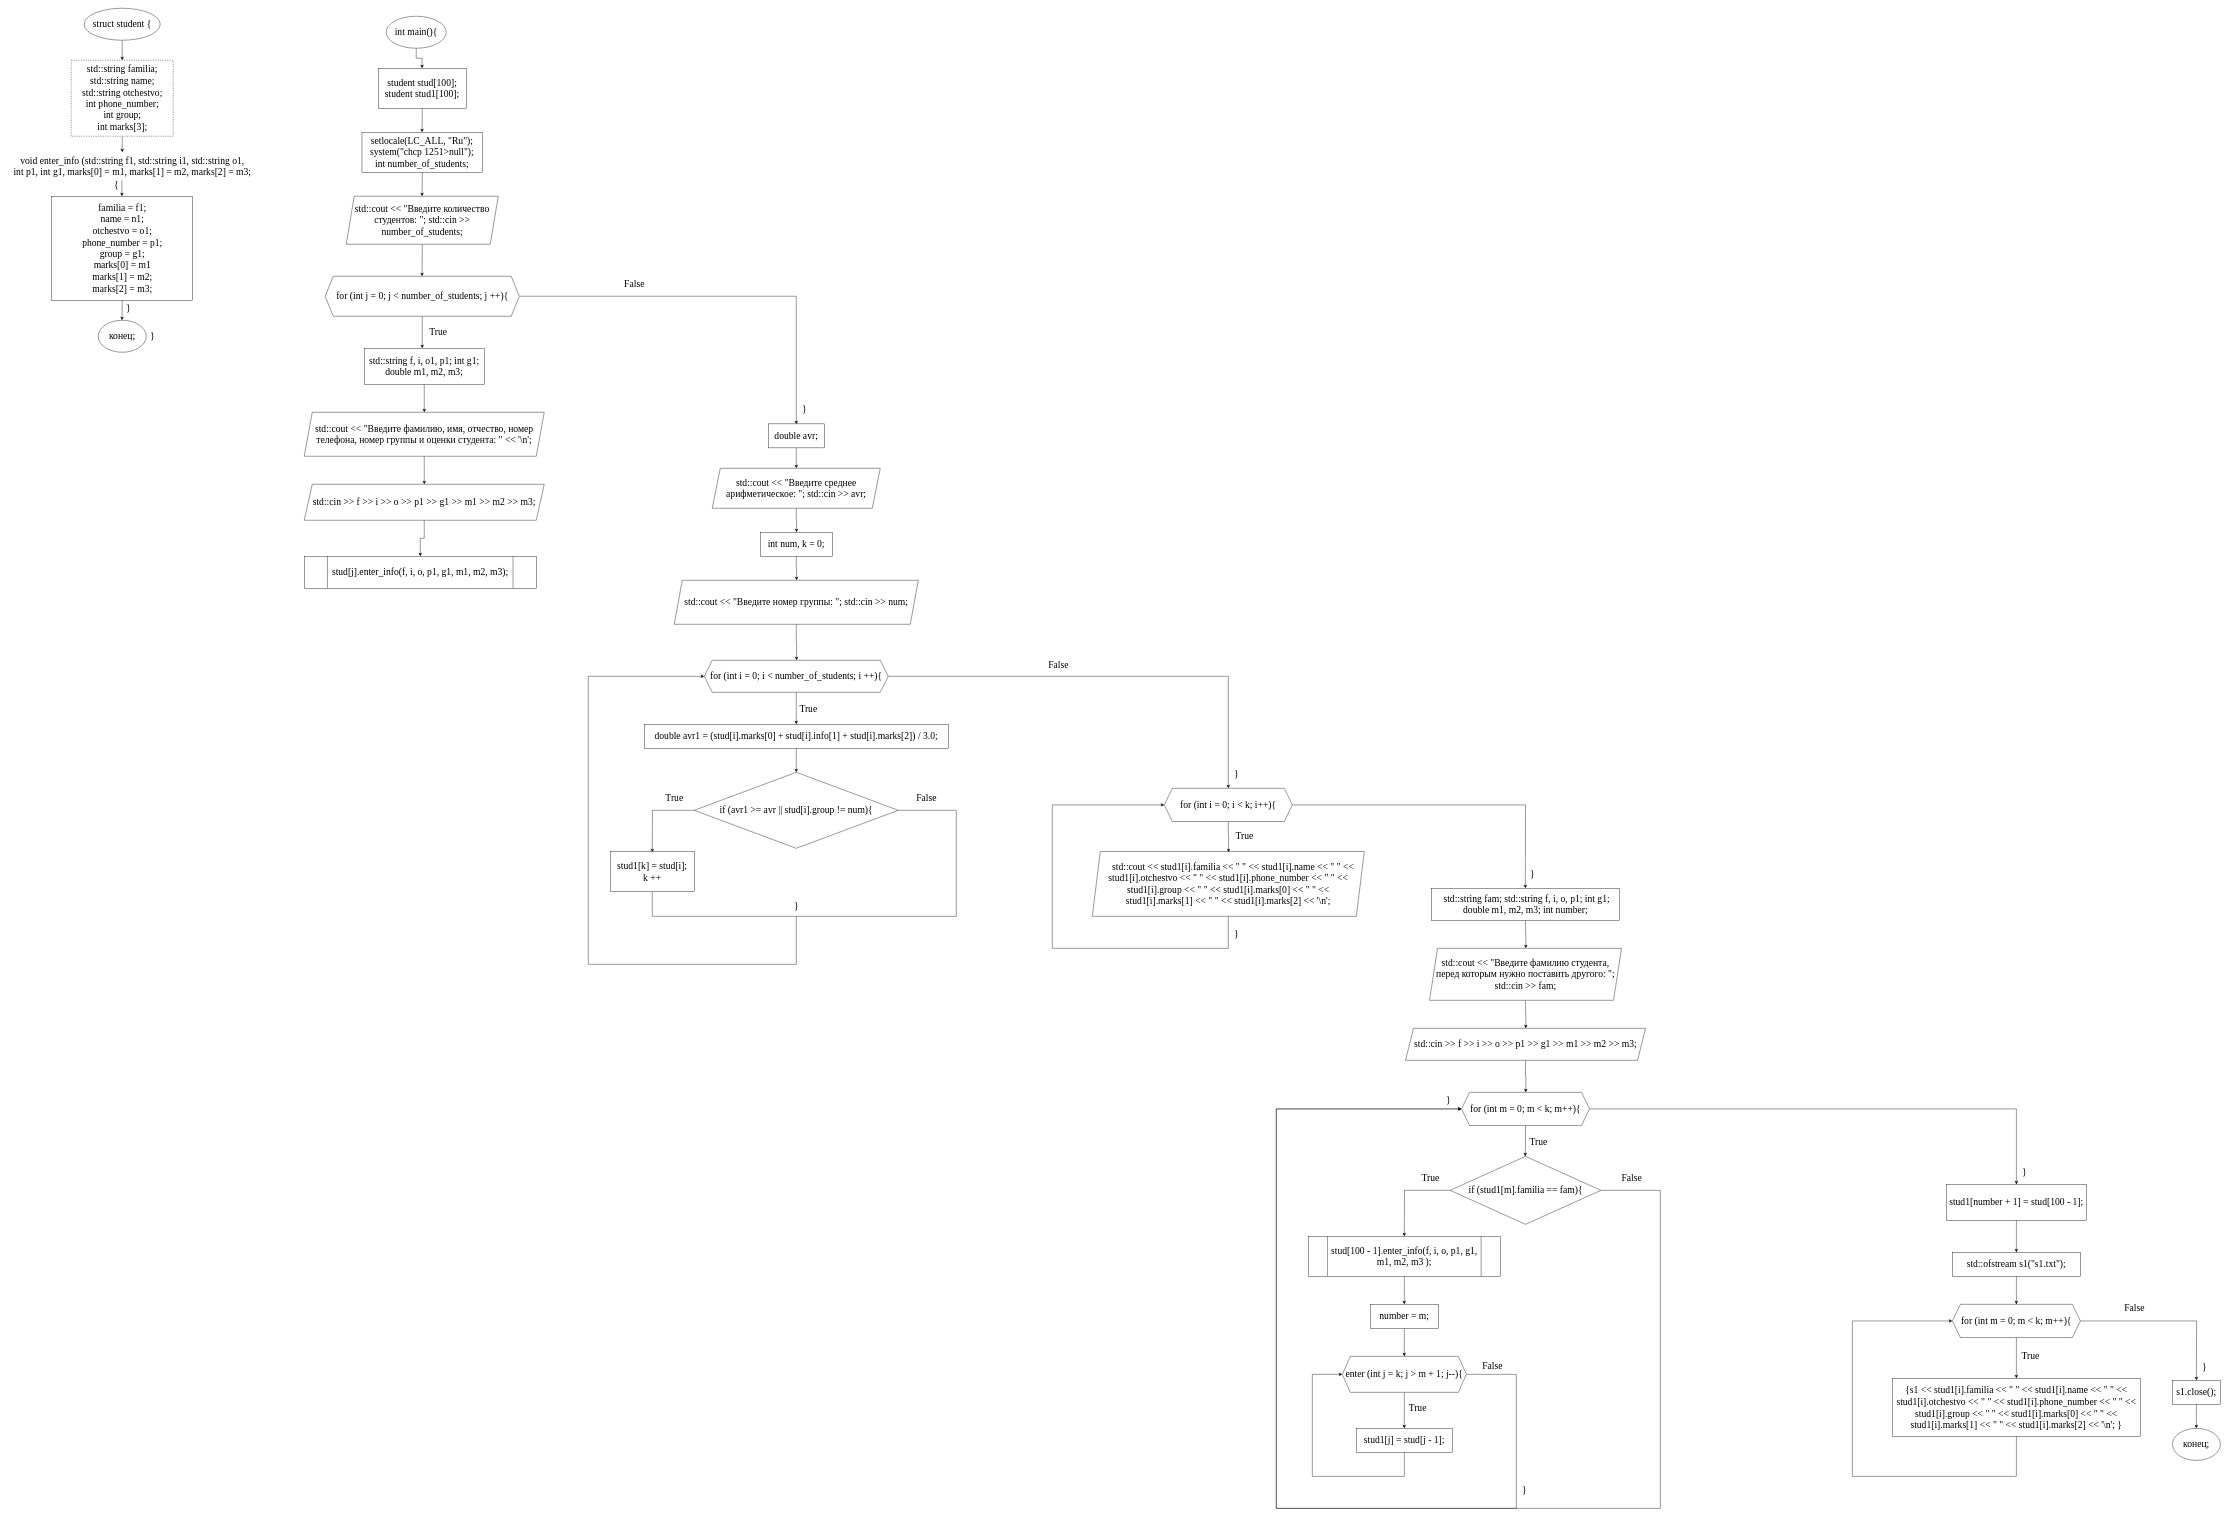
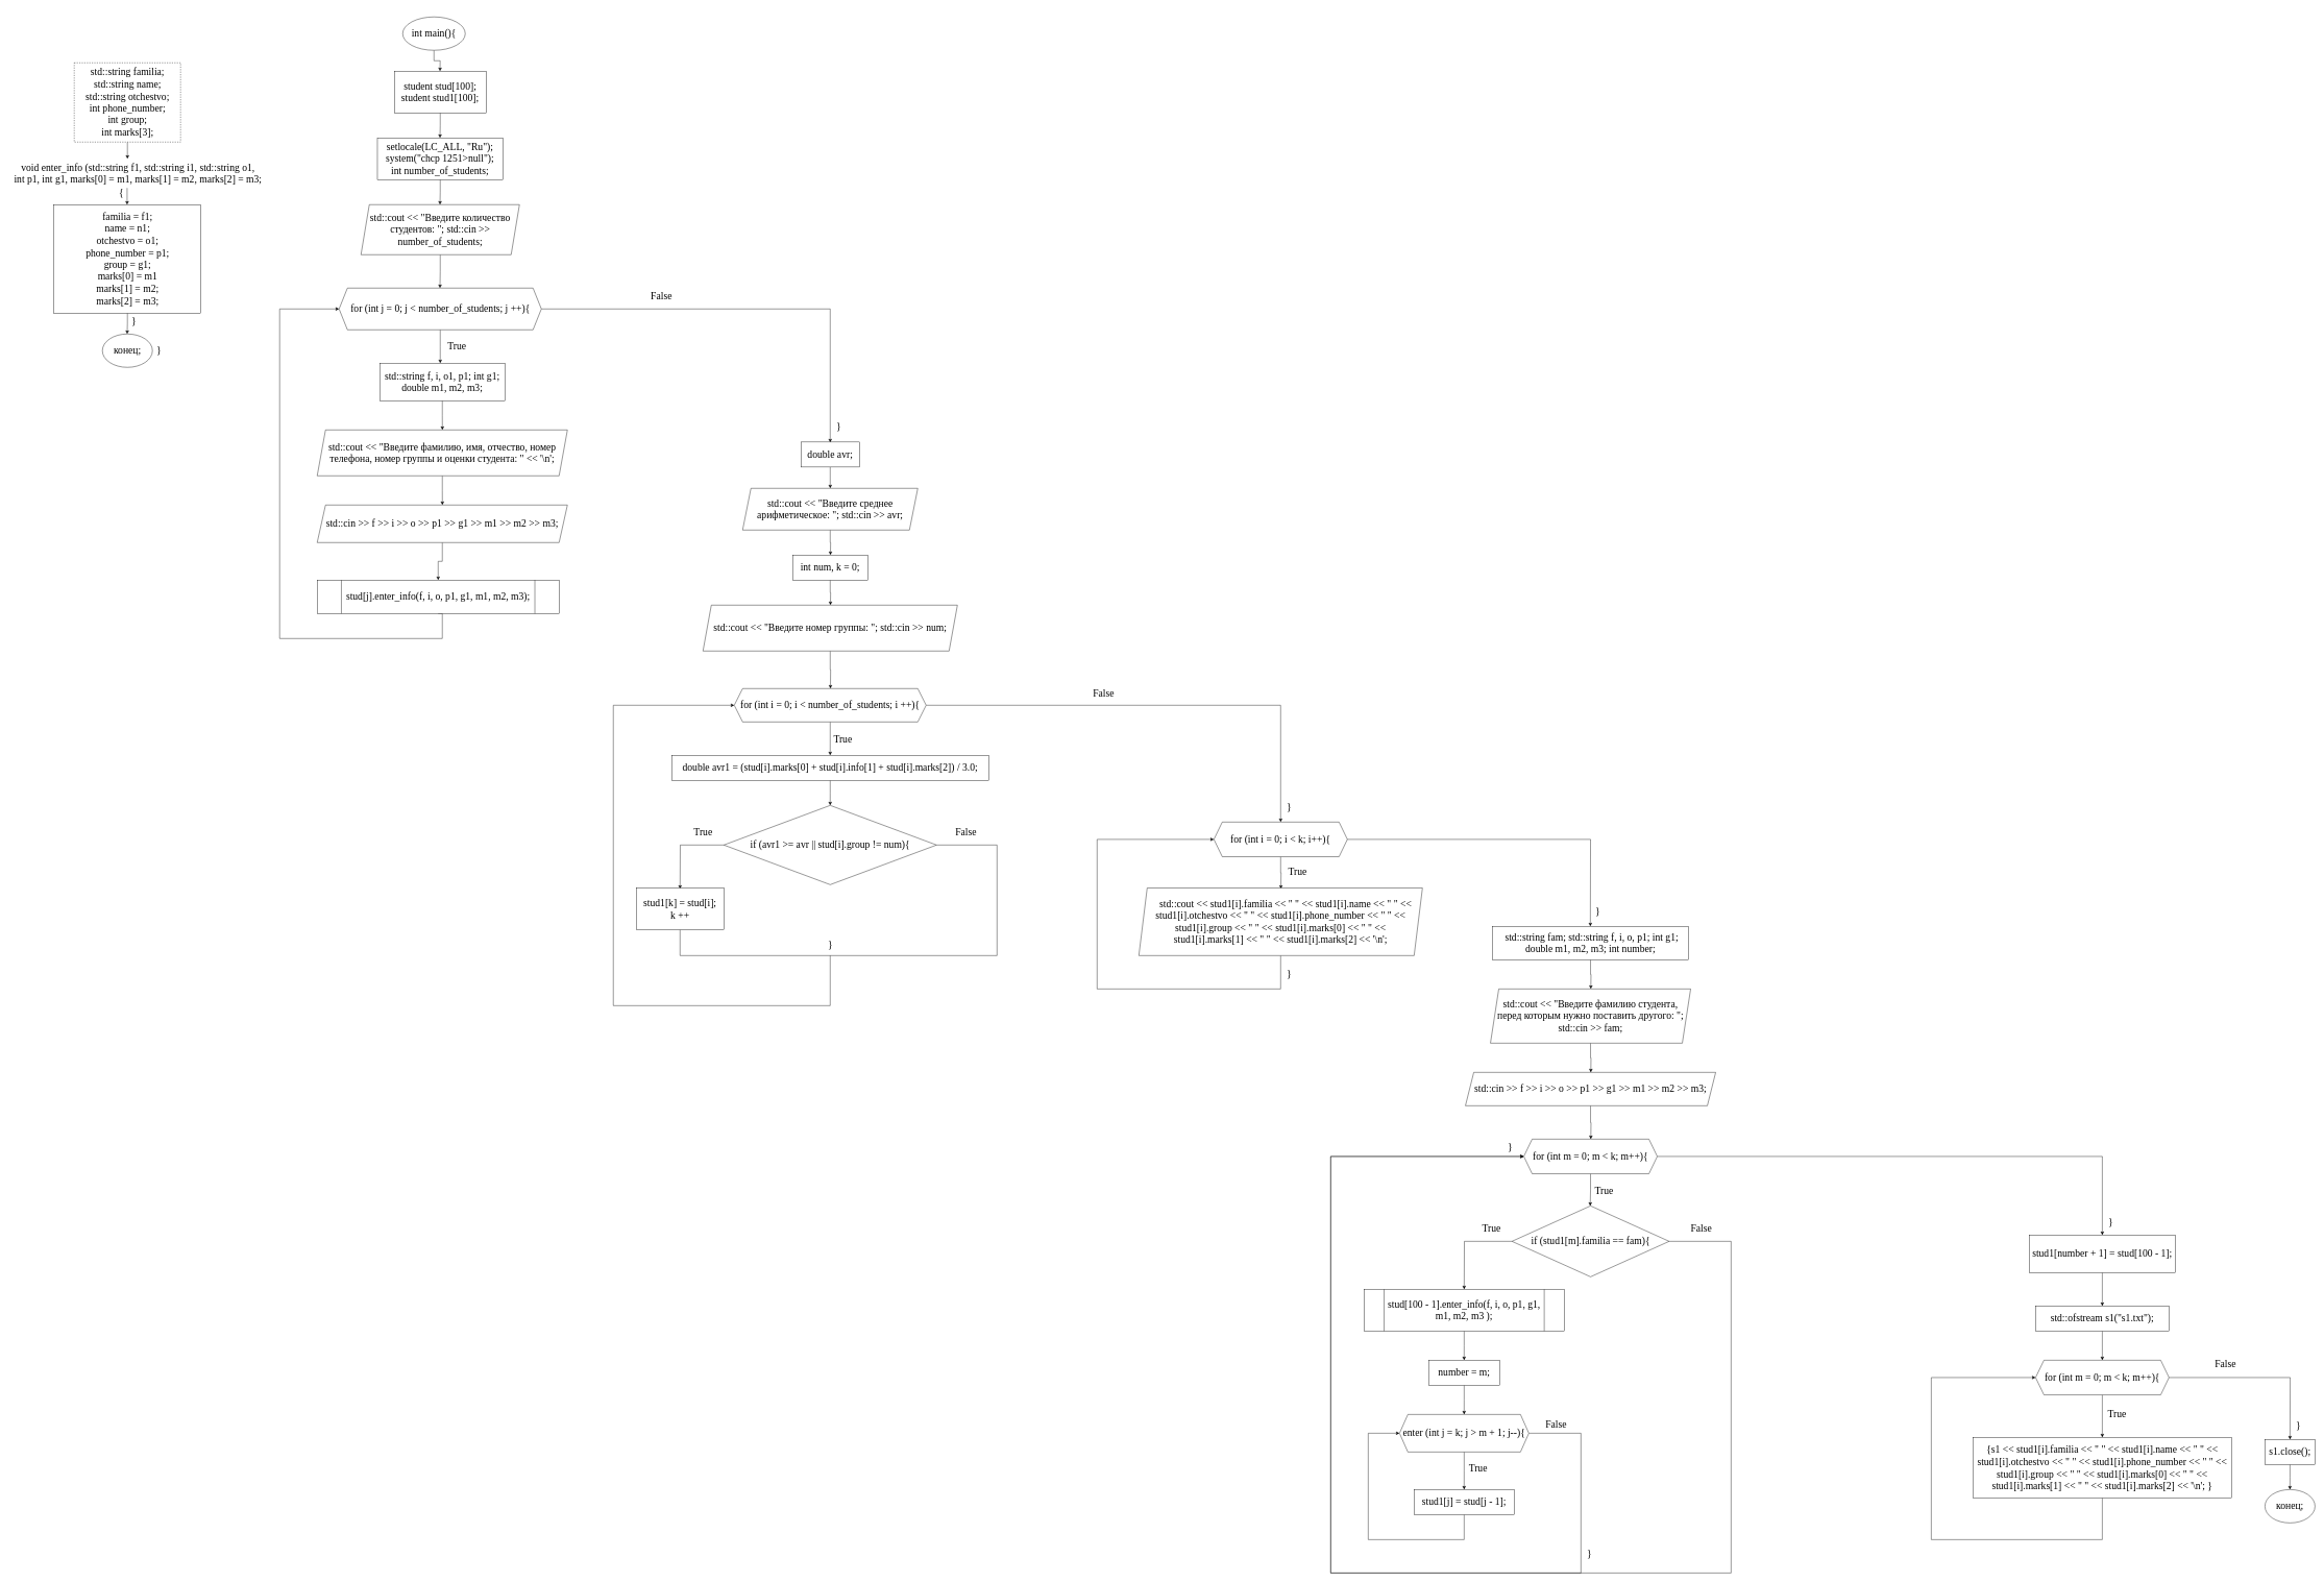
- <mxCell id="3" value="struct student {" style="ellipse;whiteSpace=wrap;html=1;strokeColor=default;align=center;verticalAlign=middle;fontFamily=Times New Roman;fontSize=24;fontColor=default;fillColor=default;" parent="1" vertex="1"><mxGeometry x="210" y="20" width="190" height="80" as="geometry" /></mxCell>
- <mxCell id="2" style="edgeStyle=orthogonalEdgeStyle;rounded=0;orthogonalLoop=1;jettySize=auto;html=1;exitX=0.5;exitY=1;exitDx=0;exitDy=0;fontFamily=Times New Roman;fontSize=24;fontColor=default;" parent="1" source="3" target="5" edge="1"><mxGeometry relative="1" as="geometry"><mxPoint x="305" y="140" as="targetPoint" /></mxGeometry></mxCell>
+ <mxCell id="23" style="edgeStyle=orthogonalEdgeStyle;rounded=0;orthogonalLoop=1;jettySize=auto;html=1;exitX=0;exitY=0.5;exitDx=0;exitDy=0;entryX=0.5;entryY=1;entryDx=0;entryDy=0;fontFamily=Times New Roman;fontSize=24;fontColor=default;endArrow=none;endFill=0;startArrow=classic;startFill=1;" parent="1" source="25" target="33" edge="1"><mxGeometry relative="1" as="geometry"><Array as="points"><mxPoint x="670" y="740" /><mxPoint x="670" y="1530" /><mxPoint x="1060" y="1530" /></Array></mxGeometry></mxCell>
